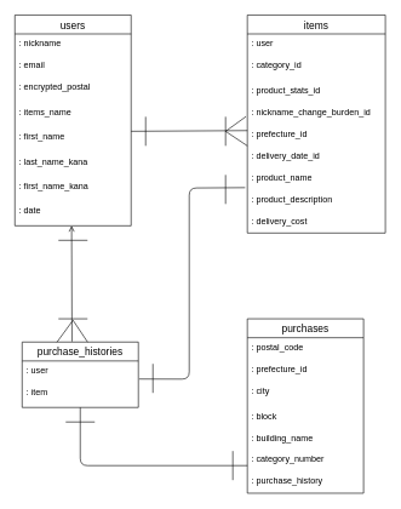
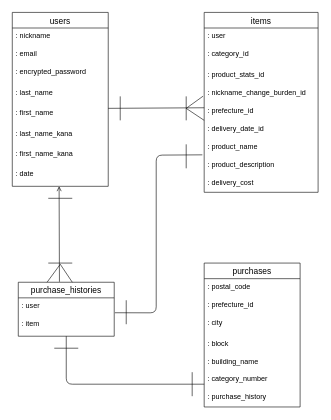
- <mxCell id="5" value=": encrypted_postal" style="text;strokeColor=none;fillColor=none;spacingLeft=4;spacingRight=4;overflow=hidden;rotatable=0;points=[[0,0.5],[1,0.5]];portConstraint=eastwest;fontSize=12;" vertex="1" parent="2"><mxGeometry y="86" width="160" height="34" as="geometry" /></mxCell>
+ <mxCell id="5" value=": encrypted_password" style="text;strokeColor=none;fillColor=none;spacingLeft=4;spacingRight=4;overflow=hidden;rotatable=0;points=[[0,0.5],[1,0.5]];portConstraint=eastwest;fontSize=12;" vertex="1" parent="2"><mxGeometry y="86" width="160" height="34" as="geometry" /></mxCell>
- <mxCell id="6" value=": items_name" style="text;strokeColor=none;fillColor=none;spacingLeft=4;spacingRight=4;overflow=hidden;rotatable=0;points=[[0,0.5],[1,0.5]];portConstraint=eastwest;fontSize=12;" vertex="1" parent="2"><mxGeometry y="120" width="160" height="34" as="geometry" /></mxCell>
+ <mxCell id="6" value=": last_name" style="text;strokeColor=none;fillColor=none;spacingLeft=4;spacingRight=4;overflow=hidden;rotatable=0;points=[[0,0.5],[1,0.5]];portConstraint=eastwest;fontSize=12;" vertex="1" parent="2"><mxGeometry y="120" width="160" height="34" as="geometry" /></mxCell>
